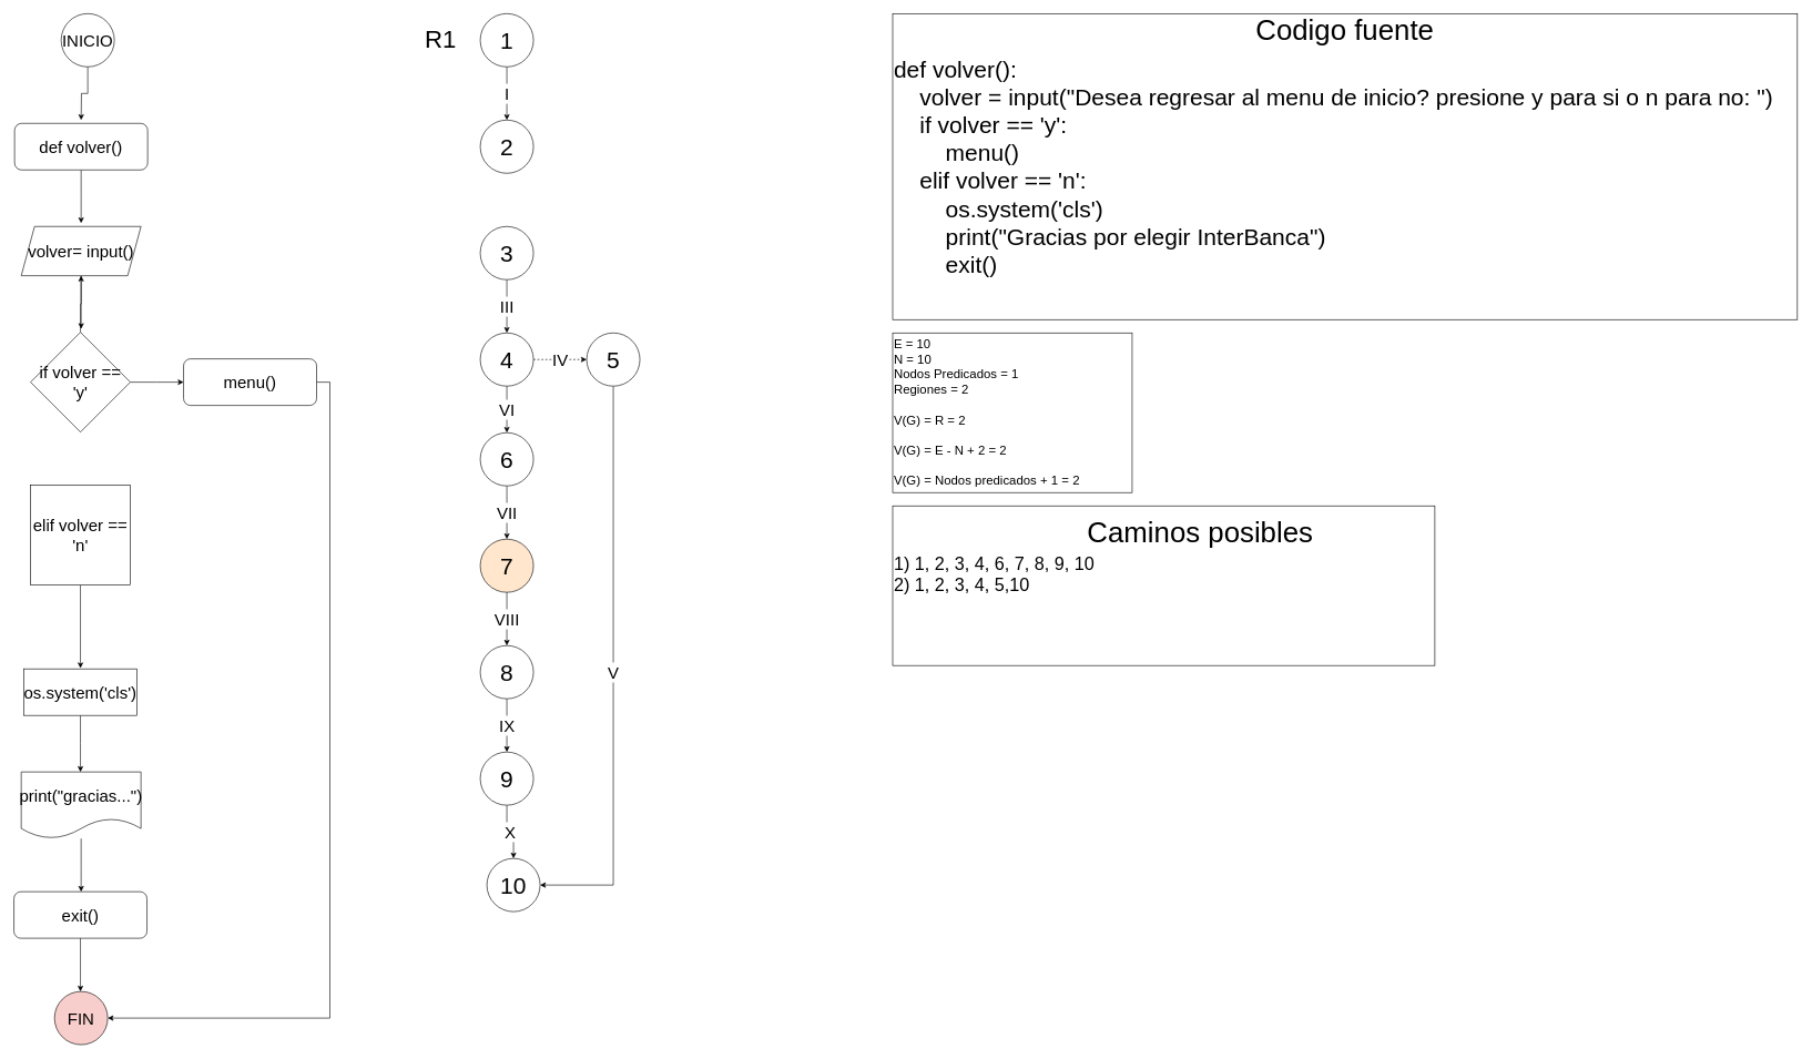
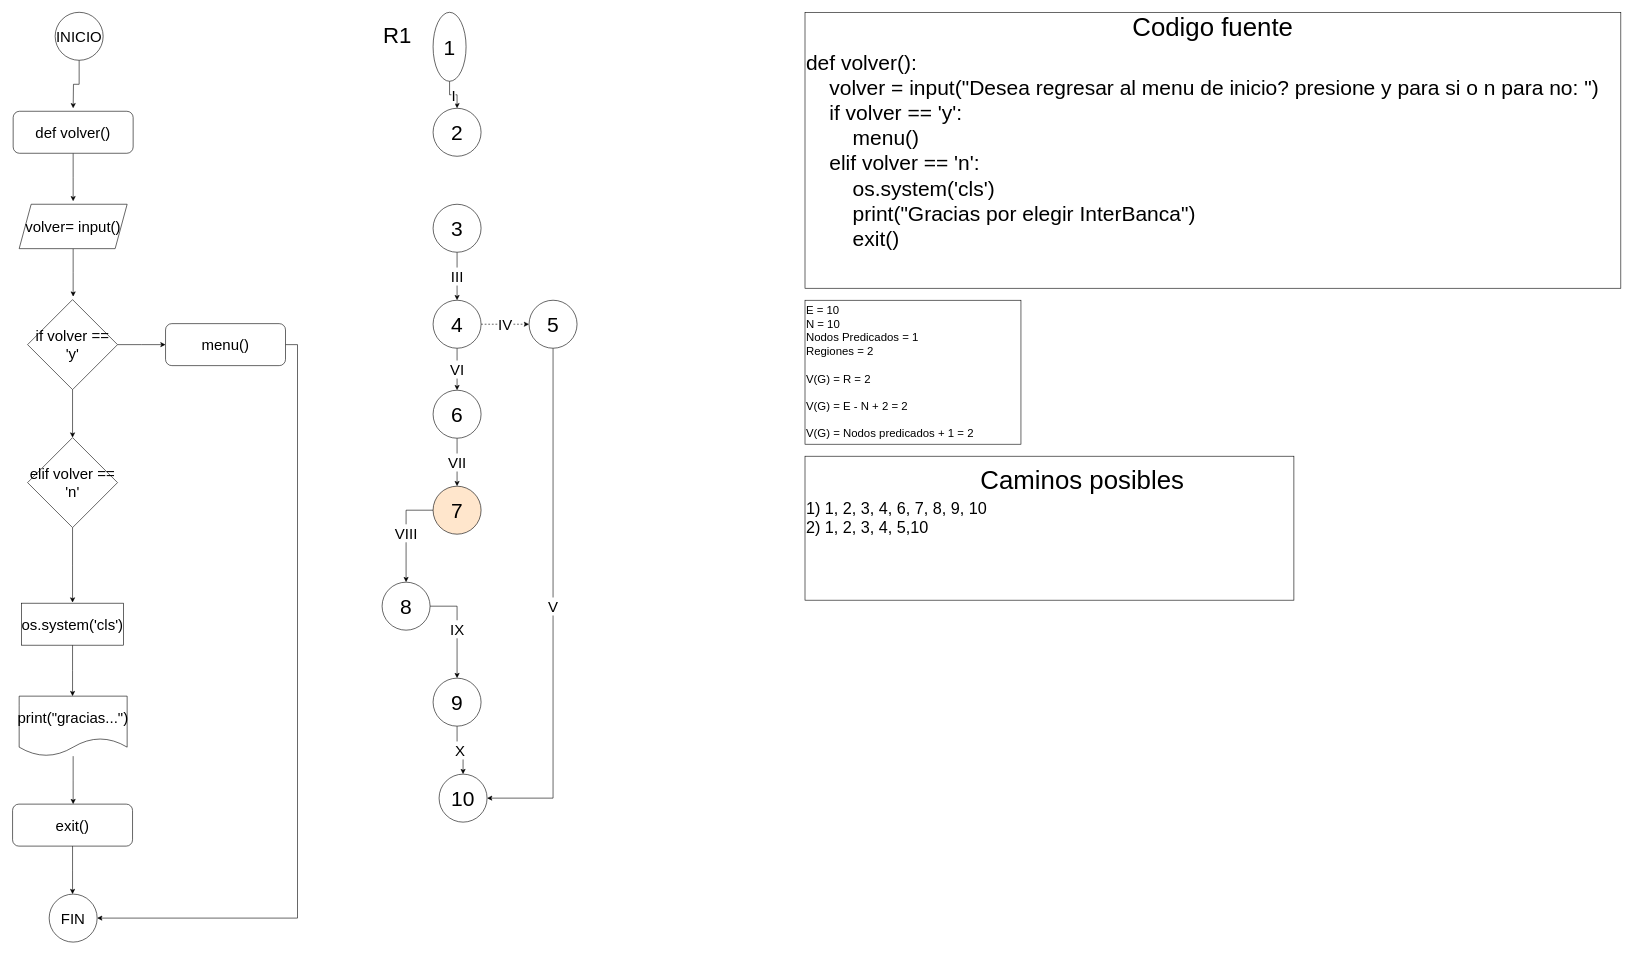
- <mxCell id="8" value="1" style="ellipse;whiteSpace=wrap;html=1;aspect=fixed;fontSize=35;" vertex="1" parent="1"><mxGeometry x="721" width="80" height="80" as="geometry" y="20" /></mxCell>
+ <mxCell id="8" value="1" style="ellipse;whiteSpace=wrap;html=1;aspect=fixed;fontSize=35;" vertex="1" parent="1"><mxGeometry x="721" y="20" width="55" height="115" as="geometry" /></mxCell>
- <mxCell id="32" value="" style="edgeStyle=orthogonalEdgeStyle;rounded=0;orthogonalLoop=1;jettySize=auto;html=1;fontSize=25;" edge="1" parent="1" source="33" target="30"><mxGeometry relative="1" as="geometry" /></mxCell>
+ <mxCell id="32" value="" style="edgeStyle=orthogonalEdgeStyle;rounded=0;orthogonalLoop=1;jettySize=auto;html=1;fontSize=25;" edge="1" parent="1" source="33" target="37"><mxGeometry relative="1" as="geometry" /></mxCell>
- <mxCell id="37" value="elif volver == 'n'" style="whiteSpace=wrap;html=1;fontSize=25;rounded=0;" vertex="1" parent="1"><mxGeometry x="45" y="729" width="150" height="150" as="geometry" /></mxCell>
+ <mxCell id="37" value="elif volver == 'n'" style="rhombus;whiteSpace=wrap;html=1;fontSize=25;" vertex="1" parent="1"><mxGeometry x="45" y="729" width="150" height="150" as="geometry" /></mxCell>
- <mxCell id="22" value="8" style="ellipse;whiteSpace=wrap;html=1;aspect=fixed;fontSize=35;" vertex="1" parent="1"><mxGeometry x="721" y="970" width="80" height="80" as="geometry" /></mxCell>
+ <mxCell id="22" value="8" style="ellipse;whiteSpace=wrap;html=1;aspect=fixed;fontSize=35;" vertex="1" parent="1"><mxGeometry x="636" y="970" width="80" height="80" as="geometry" /></mxCell>
- <mxCell id="44" value="FIN" style="ellipse;whiteSpace=wrap;html=1;aspect=fixed;fontSize=25;fillColor=#f8cecc;" vertex="1" parent="1"><mxGeometry x="81" y="1490" width="80" height="80" as="geometry" /></mxCell>
+ <mxCell id="44" value="FIN" style="ellipse;whiteSpace=wrap;html=1;aspect=fixed;fontSize=25;" vertex="1" parent="1"><mxGeometry x="81" y="1490" width="80" height="80" as="geometry" /></mxCell>
